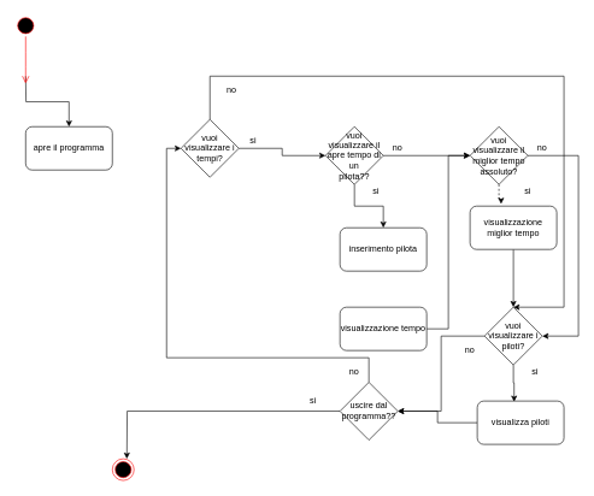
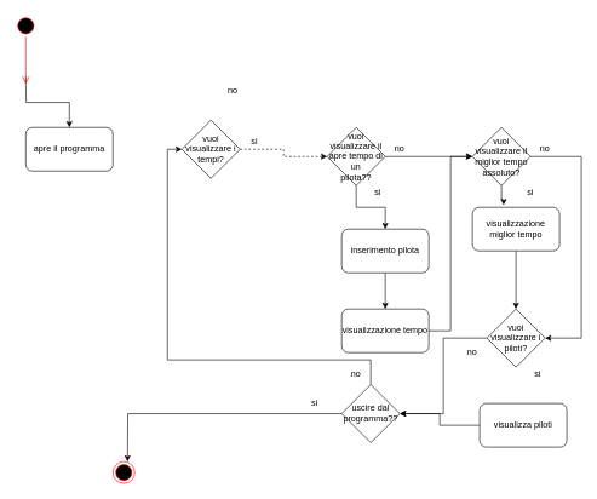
- <mxCell id="5" style="edgeStyle=orthogonalEdgeStyle;rounded=0;orthogonalLoop=1;jettySize=auto;html=1;entryX=0.5;entryY=0;entryDx=0;entryDy=0;" edge="1" parent="1" source="6" target="25"><mxGeometry relative="1" as="geometry"><Array as="points"><mxPoint x="290" y="105" /><mxPoint x="780" y="105" /><mxPoint x="780" y="425" /></Array></mxGeometry></mxCell>
- <mxCell id="4" style="edgeStyle=orthogonalEdgeStyle;rounded=0;orthogonalLoop=1;jettySize=auto;html=1;entryX=0;entryY=0.5;entryDx=0;entryDy=0;" edge="1" parent="1" source="6" target="9"><mxGeometry relative="1" as="geometry" /></mxCell>
+ <mxCell id="4" style="edgeStyle=orthogonalEdgeStyle;rounded=0;orthogonalLoop=1;jettySize=auto;html=1;entryX=0;entryY=0.5;entryDx=0;entryDy=0;dashed=1;" edge="1" parent="1" source="6" target="9"><mxGeometry relative="1" as="geometry" /></mxCell>
- <mxCell id="10" style="edgeStyle=orthogonalEdgeStyle;rounded=0;orthogonalLoop=1;jettySize=auto;html=1;entryX=0.358;entryY=-0.05;entryDx=0;entryDy=0;entryPerimeter=0;dashed=1;" edge="1" parent="1" source="12" target="22"><mxGeometry relative="1" as="geometry" /></mxCell>
+ <mxCell id="10" style="edgeStyle=orthogonalEdgeStyle;rounded=0;orthogonalLoop=1;jettySize=auto;html=1;entryX=0.358;entryY=-0.05;entryDx=0;entryDy=0;entryPerimeter=0;" edge="1" parent="1" source="12" target="22"><mxGeometry relative="1" as="geometry" /></mxCell>
+ <mxCell id="16" style="edgeStyle=orthogonalEdgeStyle;rounded=0;orthogonalLoop=1;jettySize=auto;html=1;" edge="1" parent="1" source="17" target="19"><mxGeometry relative="1" as="geometry" /></mxCell>
- <mxCell id="23" style="edgeStyle=orthogonalEdgeStyle;rounded=0;orthogonalLoop=1;jettySize=auto;html=1;entryX=0.425;entryY=0.017;entryDx=0;entryDy=0;entryPerimeter=0;" edge="1" parent="1" source="25" target="27"><mxGeometry relative="1" as="geometry" /></mxCell>
